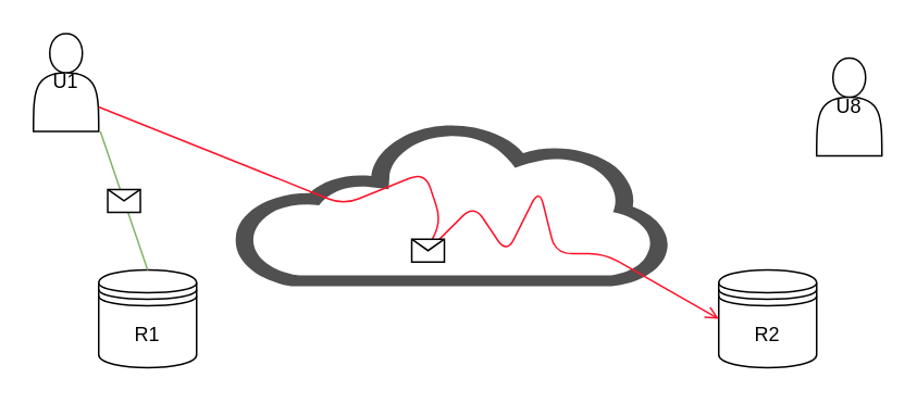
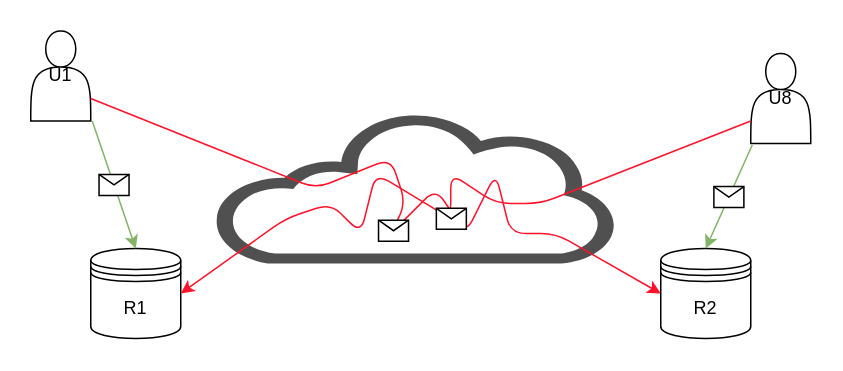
+ <mxCell id="11" value="" style="endArrow=classic;html=1;exitX=0;exitY=0.75;exitDx=0;exitDy=0;entryX=1;entryY=0.5;entryDx=0;entryDy=0;strokeColor=#FF122A;" parent="1" source="3" target="2" edge="1"><mxGeometry relative="1" as="geometry"><mxPoint x="210" y="5" as="sourcePoint" /><mxPoint x="310" y="5" as="targetPoint" /><Array as="points"><mxPoint x="360" y="135" /><mxPoint x="330" y="135" /><mxPoint x="300" y="115" /><mxPoint x="300" y="145" /><mxPoint x="250" y="115" /><mxPoint x="240" y="155" /><mxPoint x="220" y="135" /><mxPoint x="190" y="145" /></Array></mxGeometry></mxCell>
+ <mxCell id="12" value="" style="shape=message;html=1;outlineConnect=0;" parent="11" vertex="1"><mxGeometry width="20" height="14" relative="1" as="geometry"><mxPoint x="-10" y="-7" as="offset" /></mxGeometry></mxCell>
+ <mxCell id="13" value="" style="endArrow=classic;html=1;exitX=0.025;exitY=1.017;exitDx=0;exitDy=0;exitPerimeter=0;entryX=0.5;entryY=0;entryDx=0;entryDy=0;fillColor=#d5e8d4;strokeColor=#82B366;" parent="1" source="3" target="6" edge="1"><mxGeometry relative="1" as="geometry"><mxPoint x="210" y="5" as="sourcePoint" /><mxPoint x="310" y="5" as="targetPoint" /></mxGeometry></mxCell>
+ <mxCell id="14" value="" style="shape=message;html=1;outlineConnect=0;" parent="13" vertex="1"><mxGeometry width="20" height="14" relative="1" as="geometry"><mxPoint x="-10" y="-7" as="offset" /></mxGeometry></mxCell>
- <mxCell id="7" value="" style="endArrow=none;html=1;entryX=0.5;entryY=0;entryDx=0;entryDy=0;exitX=1.025;exitY=1;exitDx=0;exitDy=0;exitPerimeter=0;fillColor=#d5e8d4;strokeColor=#82B366;" parent="1" source="4" target="2" edge="1"><mxGeometry relative="1" as="geometry"><mxPoint x="210" y="5" as="sourcePoint" /><mxPoint x="310" y="5" as="targetPoint" /></mxGeometry></mxCell>
+ <mxCell id="7" value="" style="endArrow=classic;html=1;entryX=0.5;entryY=0;entryDx=0;entryDy=0;exitX=1.025;exitY=1;exitDx=0;exitDy=0;exitPerimeter=0;fillColor=#d5e8d4;strokeColor=#82B366;" parent="1" source="4" target="2" edge="1"><mxGeometry relative="1" as="geometry"><mxPoint x="210" y="5" as="sourcePoint" /><mxPoint x="310" y="5" as="targetPoint" /></mxGeometry></mxCell>
- <mxCell id="9" value="" style="endArrow=open;html=1;exitX=1;exitY=0.75;exitDx=0;exitDy=0;entryX=0;entryY=0.5;entryDx=0;entryDy=0;strokeColor=#FF122A;" parent="1" source="4" target="6" edge="1"><mxGeometry relative="1" as="geometry"><mxPoint x="210" y="5" as="sourcePoint" /><mxPoint x="310" y="5" as="targetPoint" /><Array as="points"><mxPoint x="210" y="125" /><mxPoint x="260" y="105" /><mxPoint x="270" y="135" /><mxPoint x="260" y="155" /><mxPoint x="290" y="125" /><mxPoint x="310" y="155" /><mxPoint x="330" y="115" /><mxPoint x="340" y="155" /><mxPoint x="370" y="155" /></Array></mxGeometry></mxCell>
+ <mxCell id="9" value="" style="endArrow=classic;html=1;exitX=1;exitY=0.75;exitDx=0;exitDy=0;entryX=0;entryY=0.5;entryDx=0;entryDy=0;strokeColor=#FF122A;" parent="1" source="4" target="6" edge="1"><mxGeometry relative="1" as="geometry"><mxPoint x="210" y="5" as="sourcePoint" /><mxPoint x="310" y="5" as="targetPoint" /><Array as="points"><mxPoint x="210" y="125" /><mxPoint x="260" y="105" /><mxPoint x="270" y="135" /><mxPoint x="260" y="155" /><mxPoint x="290" y="125" /><mxPoint x="310" y="155" /><mxPoint x="330" y="115" /><mxPoint x="340" y="155" /><mxPoint x="370" y="155" /></Array></mxGeometry></mxCell>
